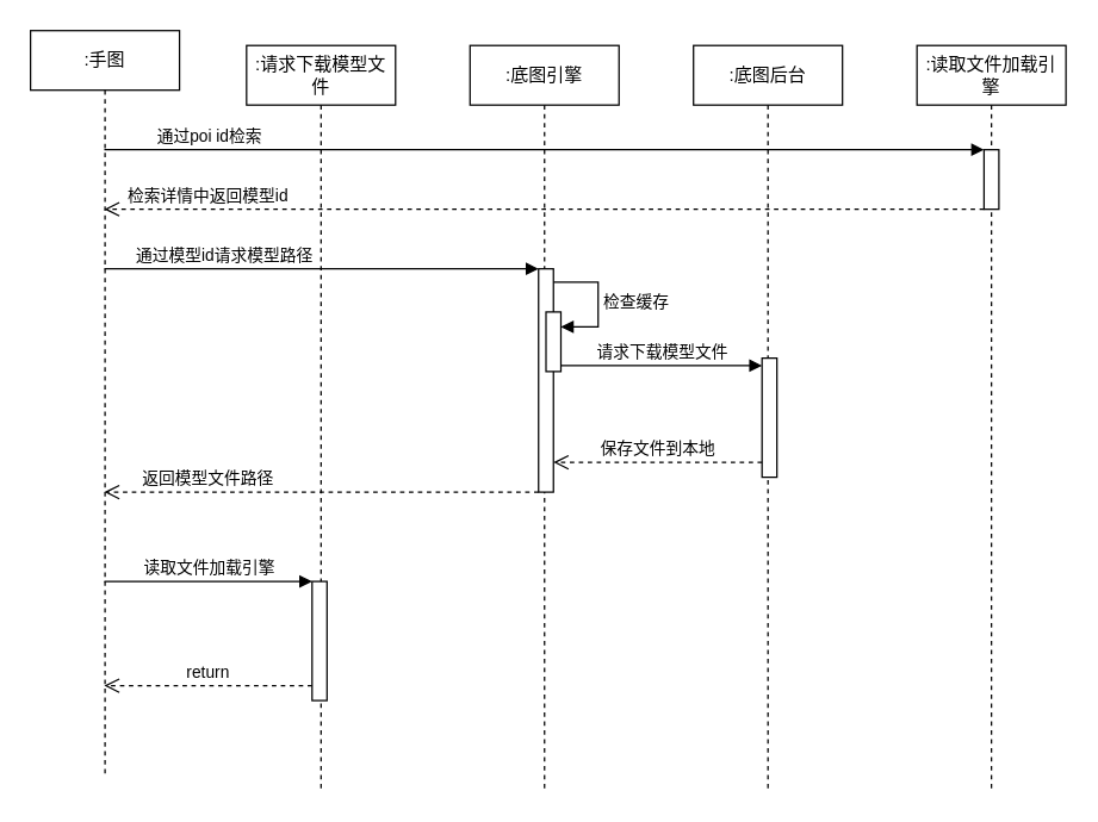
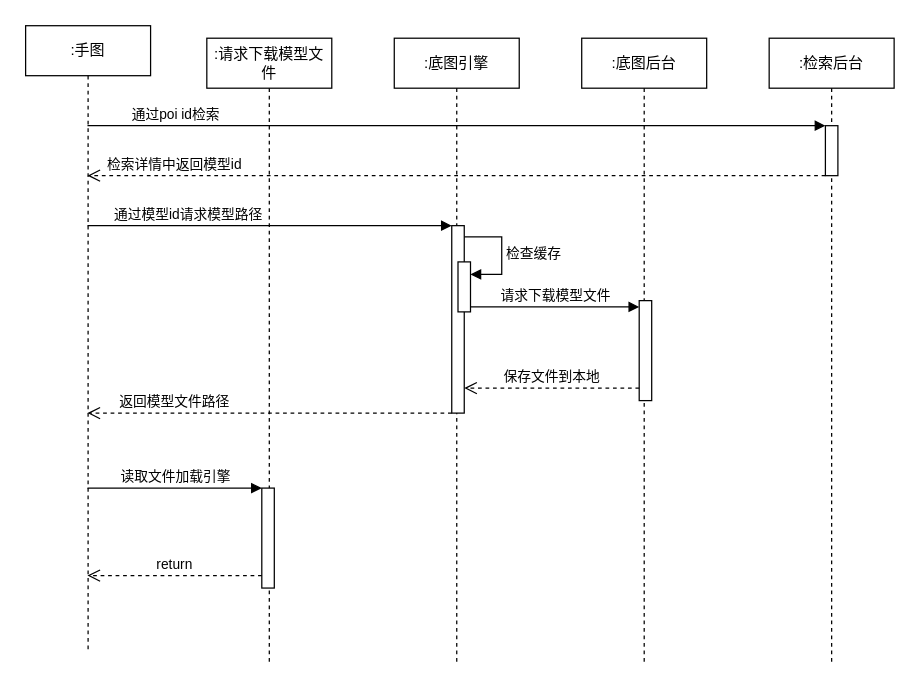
- <mxCell id="11" value=":读取文件加载引擎" style="shape=umlLifeline;perimeter=lifelinePerimeter;whiteSpace=wrap;html=1;container=1;dropTarget=0;collapsible=0;recursiveResize=0;outlineConnect=0;portConstraint=eastwest;newEdgeStyle={&quot;edgeStyle&quot;:&quot;elbowEdgeStyle&quot;,&quot;elbow&quot;:&quot;vertical&quot;,&quot;curved&quot;:0,&quot;rounded&quot;:0};" vertex="1" parent="1"><mxGeometry x="615" y="30" width="100" height="500" as="geometry" /></mxCell>
+ <mxCell id="11" value=":检索后台" style="shape=umlLifeline;perimeter=lifelinePerimeter;whiteSpace=wrap;html=1;container=1;dropTarget=0;collapsible=0;recursiveResize=0;outlineConnect=0;portConstraint=eastwest;newEdgeStyle={&quot;edgeStyle&quot;:&quot;elbowEdgeStyle&quot;,&quot;elbow&quot;:&quot;vertical&quot;,&quot;curved&quot;:0,&quot;rounded&quot;:0};" vertex="1" parent="1"><mxGeometry x="615" y="30" width="100" height="500" as="geometry" /></mxCell>
